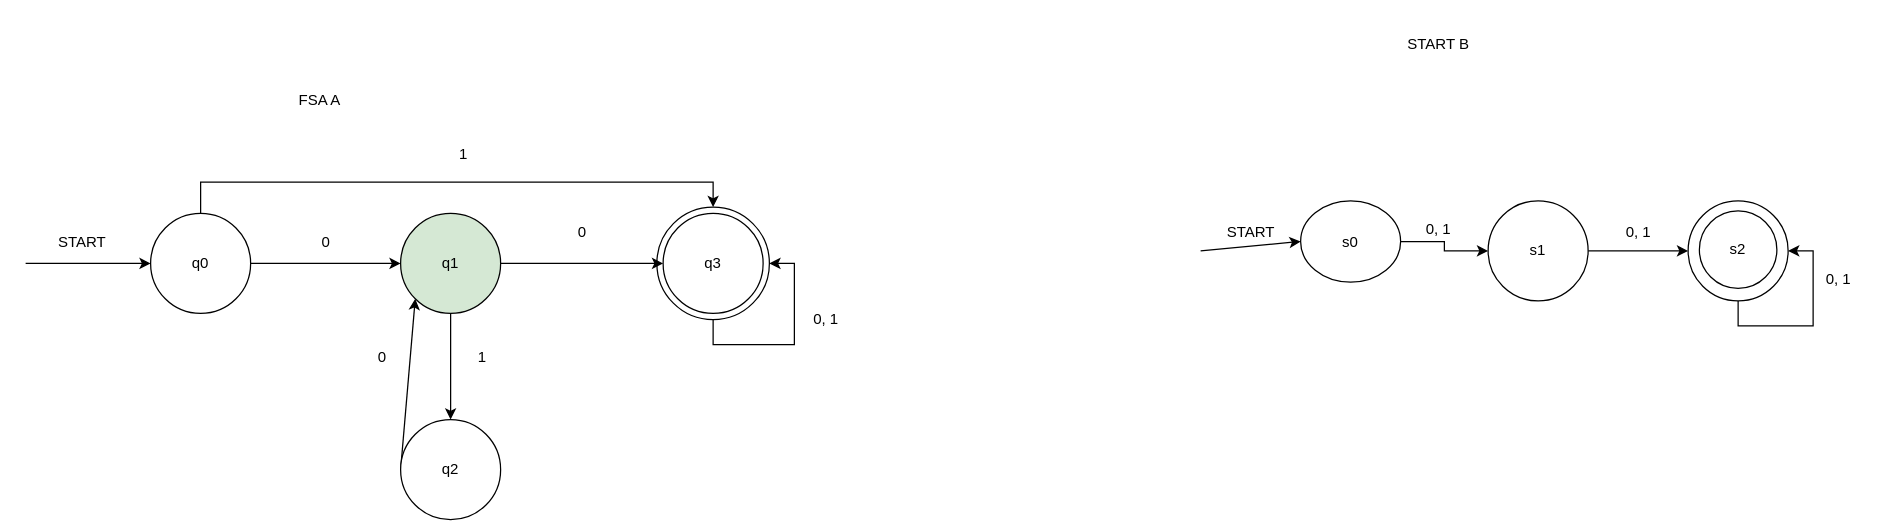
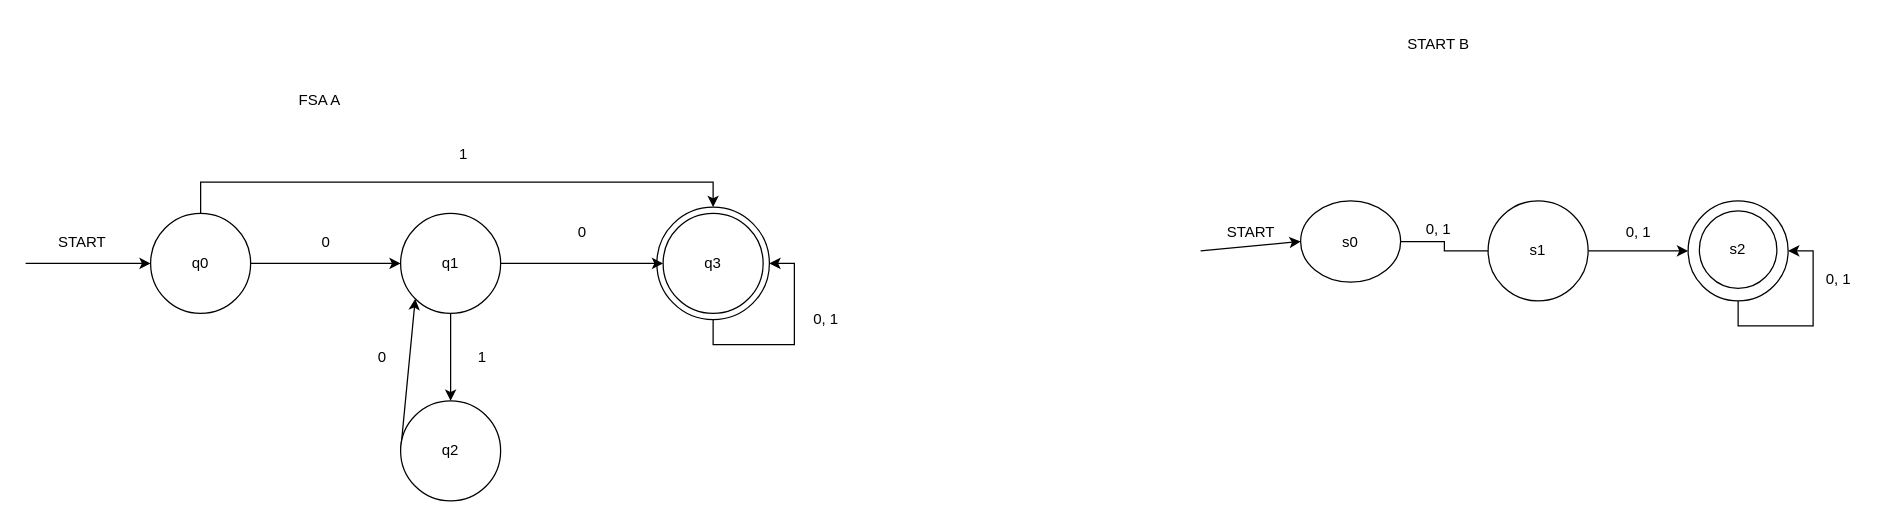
- <mxCell id="23" style="edgeStyle=orthogonalEdgeStyle;rounded=0;orthogonalLoop=1;jettySize=auto;html=1;exitX=1;exitY=0.5;exitDx=0;exitDy=0;entryX=0;entryY=0.5;entryDx=0;entryDy=0;" edge="1" parent="1" source="24" target="28"><mxGeometry relative="1" as="geometry" /></mxCell>
+ <mxCell id="23" style="edgeStyle=orthogonalEdgeStyle;rounded=0;orthogonalLoop=1;jettySize=auto;html=1;exitX=1;exitY=0.5;exitDx=0;exitDy=0;entryX=0;entryY=0.5;entryDx=0;entryDy=0;endArrow=none;" edge="1" parent="1" source="24" target="28"><mxGeometry relative="1" as="geometry" /></mxCell>
- <mxCell id="8" value="q1" style="ellipse;whiteSpace=wrap;html=1;aspect=fixed;fillColor=#d5e8d4;" vertex="1" parent="1"><mxGeometry x="320" y="170" width="80" height="80" as="geometry" /></mxCell>
+ <mxCell id="8" value="q1" style="ellipse;whiteSpace=wrap;html=1;aspect=fixed;" vertex="1" parent="1"><mxGeometry x="320" y="170" width="80" height="80" as="geometry" /></mxCell>
- <mxCell id="13" value="q2" style="ellipse;whiteSpace=wrap;html=1;aspect=fixed;" vertex="1" parent="1"><mxGeometry x="320" y="335" width="80" height="80" as="geometry" /></mxCell>
+ <mxCell id="13" value="q2" style="ellipse;whiteSpace=wrap;html=1;aspect=fixed;" vertex="1" parent="1"><mxGeometry x="320" y="320" width="80" height="80" as="geometry" /></mxCell>
